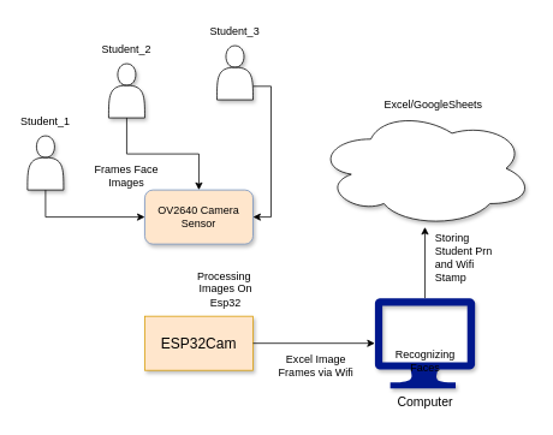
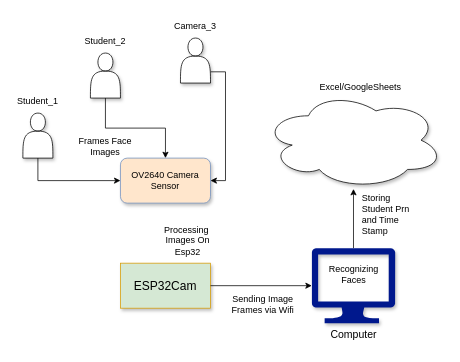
- <mxCell id="18" value="Student_3" style="text;html=1;strokeColor=none;fillColor=none;align=center;verticalAlign=middle;whiteSpace=wrap;rounded=0;" vertex="1" parent="1"><mxGeometry x="230" y="20" width="60" height="30" as="geometry" /></mxCell>
+ <mxCell id="18" value="Camera_3" style="text;html=1;strokeColor=none;fillColor=none;align=center;verticalAlign=middle;whiteSpace=wrap;rounded=0;" vertex="1" parent="1"><mxGeometry x="230" y="20" width="60" height="30" as="geometry" /></mxCell>
- <mxCell id="23" value="&lt;div style=&quot;&quot;&gt;&lt;span style=&quot;background-color: initial;&quot;&gt;Storing Student Prn and Wifi Stamp&lt;/span&gt;&lt;/div&gt;" style="text;html=1;strokeColor=none;fillColor=none;align=left;verticalAlign=middle;whiteSpace=wrap;rounded=0;" vertex="1" parent="1"><mxGeometry x="480" y="270" width="70" height="30" as="geometry" /></mxCell>
+ <mxCell id="23" value="&lt;div style=&quot;&quot;&gt;&lt;span style=&quot;background-color: initial;&quot;&gt;Storing Student Prn and Time Stamp&lt;/span&gt;&lt;/div&gt;" style="text;html=1;strokeColor=none;fillColor=none;align=left;verticalAlign=middle;whiteSpace=wrap;rounded=0;" vertex="1" parent="1"><mxGeometry x="480" y="270" width="70" height="30" as="geometry" /></mxCell>
- <mxCell id="3" value="&lt;font style=&quot;font-size: 16px;&quot;&gt;ESP32Cam&lt;/font&gt;" style="rounded=0;whiteSpace=wrap;html=1;fillColor=#ffe6cc;strokeColor=#d79b00;shadow=1;glass=0;" vertex="1" parent="1"><mxGeometry x="160" y="350" width="120" height="60" as="geometry" /></mxCell>
+ <mxCell id="3" value="&lt;font style=&quot;font-size: 16px;&quot;&gt;ESP32Cam&lt;/font&gt;" style="rounded=0;whiteSpace=wrap;html=1;fillColor=#d5e8d4;strokeColor=#d79b00;shadow=1;glass=0;" vertex="1" parent="1"><mxGeometry x="160" y="350" width="120" height="60" as="geometry" /></mxCell>
- <mxCell id="22" value="Recognizing Faces" style="text;html=1;strokeColor=none;fillColor=none;align=center;verticalAlign=middle;whiteSpace=wrap;rounded=0;" vertex="1" parent="1"><mxGeometry x="440.55" y="385" width="60" height="30" as="geometry" /></mxCell>
+ <mxCell id="22" value="Recognizing Faces" style="text;html=1;strokeColor=none;fillColor=none;align=center;verticalAlign=middle;whiteSpace=wrap;rounded=0;" vertex="1" parent="1"><mxGeometry x="440.55" y="350" width="60" height="30" as="geometry" /></mxCell>
- <mxCell id="21" value="Excel Image Frames via Wifi" style="text;html=1;strokeColor=none;fillColor=none;align=center;verticalAlign=middle;whiteSpace=wrap;rounded=0;" vertex="1" parent="1"><mxGeometry x="305" y="390" width="90" height="30" as="geometry" /></mxCell>
+ <mxCell id="21" value="Sending Image Frames via Wifi" style="text;html=1;strokeColor=none;fillColor=none;align=center;verticalAlign=middle;whiteSpace=wrap;rounded=0;" vertex="1" parent="1"><mxGeometry x="305" y="390" width="90" height="30" as="geometry" /></mxCell>
